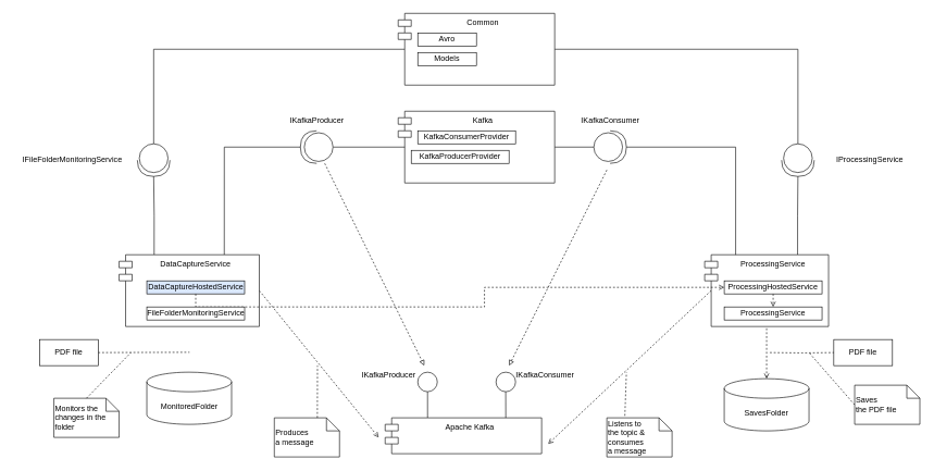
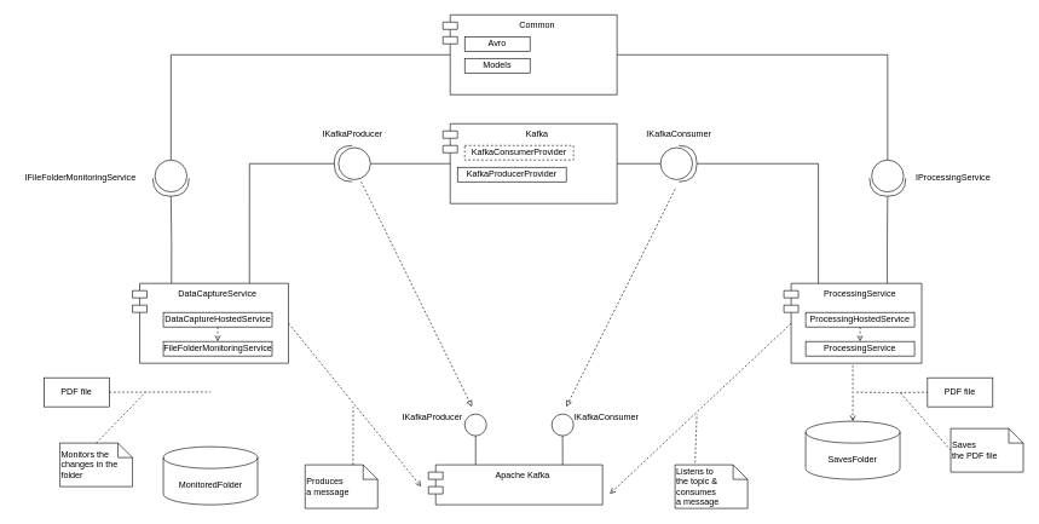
- <mxCell id="40" value="KafkaConsumerProvider" style="rounded=0;whiteSpace=wrap;html=1;" vertex="1" parent="1"><mxGeometry x="640" y="200" width="150" height="20" as="geometry" /></mxCell>
+ <mxCell id="40" value="KafkaConsumerProvider" style="rounded=0;whiteSpace=wrap;html=1;dashed=1;" vertex="1" parent="1"><mxGeometry x="640" y="200" width="150" height="20" as="geometry" /></mxCell>
- <mxCell id="17" value="IProcessingService" style="text;html=1;align=center;verticalAlign=middle;resizable=0;points=[];autosize=1;strokeColor=none;fillColor=none;" vertex="1" parent="1"><mxGeometry x="1268" y="230" width="130" height="30" as="geometry" /></mxCell>
+ <mxCell id="17" value="IProcessingService" style="text;html=1;align=center;verticalAlign=middle;resizable=0;points=[];autosize=1;strokeColor=none;fillColor=none;" vertex="1" parent="1"><mxGeometry x="1248" y="230" width="130" height="30" as="geometry" /></mxCell>
- <mxCell id="45" value="DataCaptureHostedService" style="rounded=0;whiteSpace=wrap;html=1;fillColor=#dae8fc;" vertex="1" parent="1"><mxGeometry x="224.5" y="430" width="150" height="20" as="geometry" /></mxCell>
+ <mxCell id="45" value="DataCaptureHostedService" style="rounded=0;whiteSpace=wrap;html=1;" vertex="1" parent="1"><mxGeometry x="224.5" y="430" width="150" height="20" as="geometry" /></mxCell>
- <mxCell id="44" style="edgeStyle=orthogonalEdgeStyle;rounded=0;orthogonalLoop=1;jettySize=auto;html=1;exitX=0.5;exitY=1;exitDx=0;exitDy=0;endArrow=open;endFill=0;dashed=1;" edge="1" parent="1" source="45" target="48"><mxGeometry relative="1" as="geometry" /></mxCell>
+ <mxCell id="44" style="edgeStyle=orthogonalEdgeStyle;rounded=0;orthogonalLoop=1;jettySize=auto;html=1;exitX=0.5;exitY=1;exitDx=0;exitDy=0;entryX=0.5;entryY=0;entryDx=0;entryDy=0;endArrow=open;endFill=0;dashed=1;" edge="1" parent="1" source="45" target="46"><mxGeometry relative="1" as="geometry" /></mxCell>
- <mxCell id="5" value="MonitoredFolder" style="shape=cylinder3;whiteSpace=wrap;html=1;boundedLbl=1;backgroundOutline=1;size=15;" vertex="1" parent="1"><mxGeometry x="224.5" y="570" width="130" height="80" as="geometry" /></mxCell>
+ <mxCell id="5" value="MonitoredFolder" style="shape=cylinder3;whiteSpace=wrap;html=1;boundedLbl=1;backgroundOutline=1;size=15;" vertex="1" parent="1"><mxGeometry x="224.5" y="615" width="130" height="80" as="geometry" /></mxCell>
